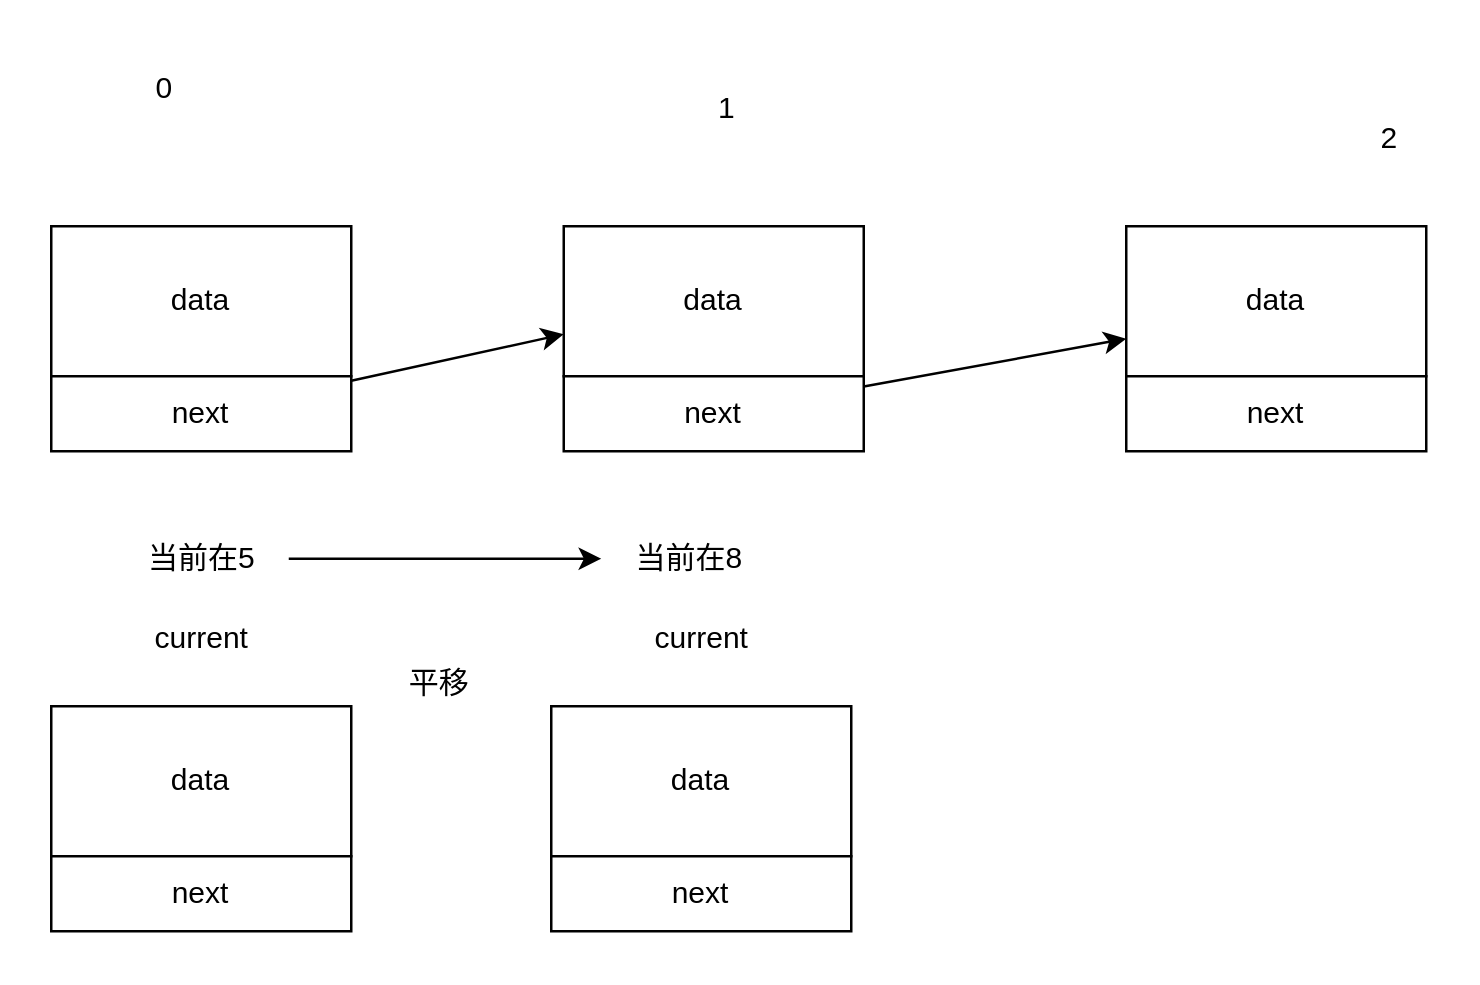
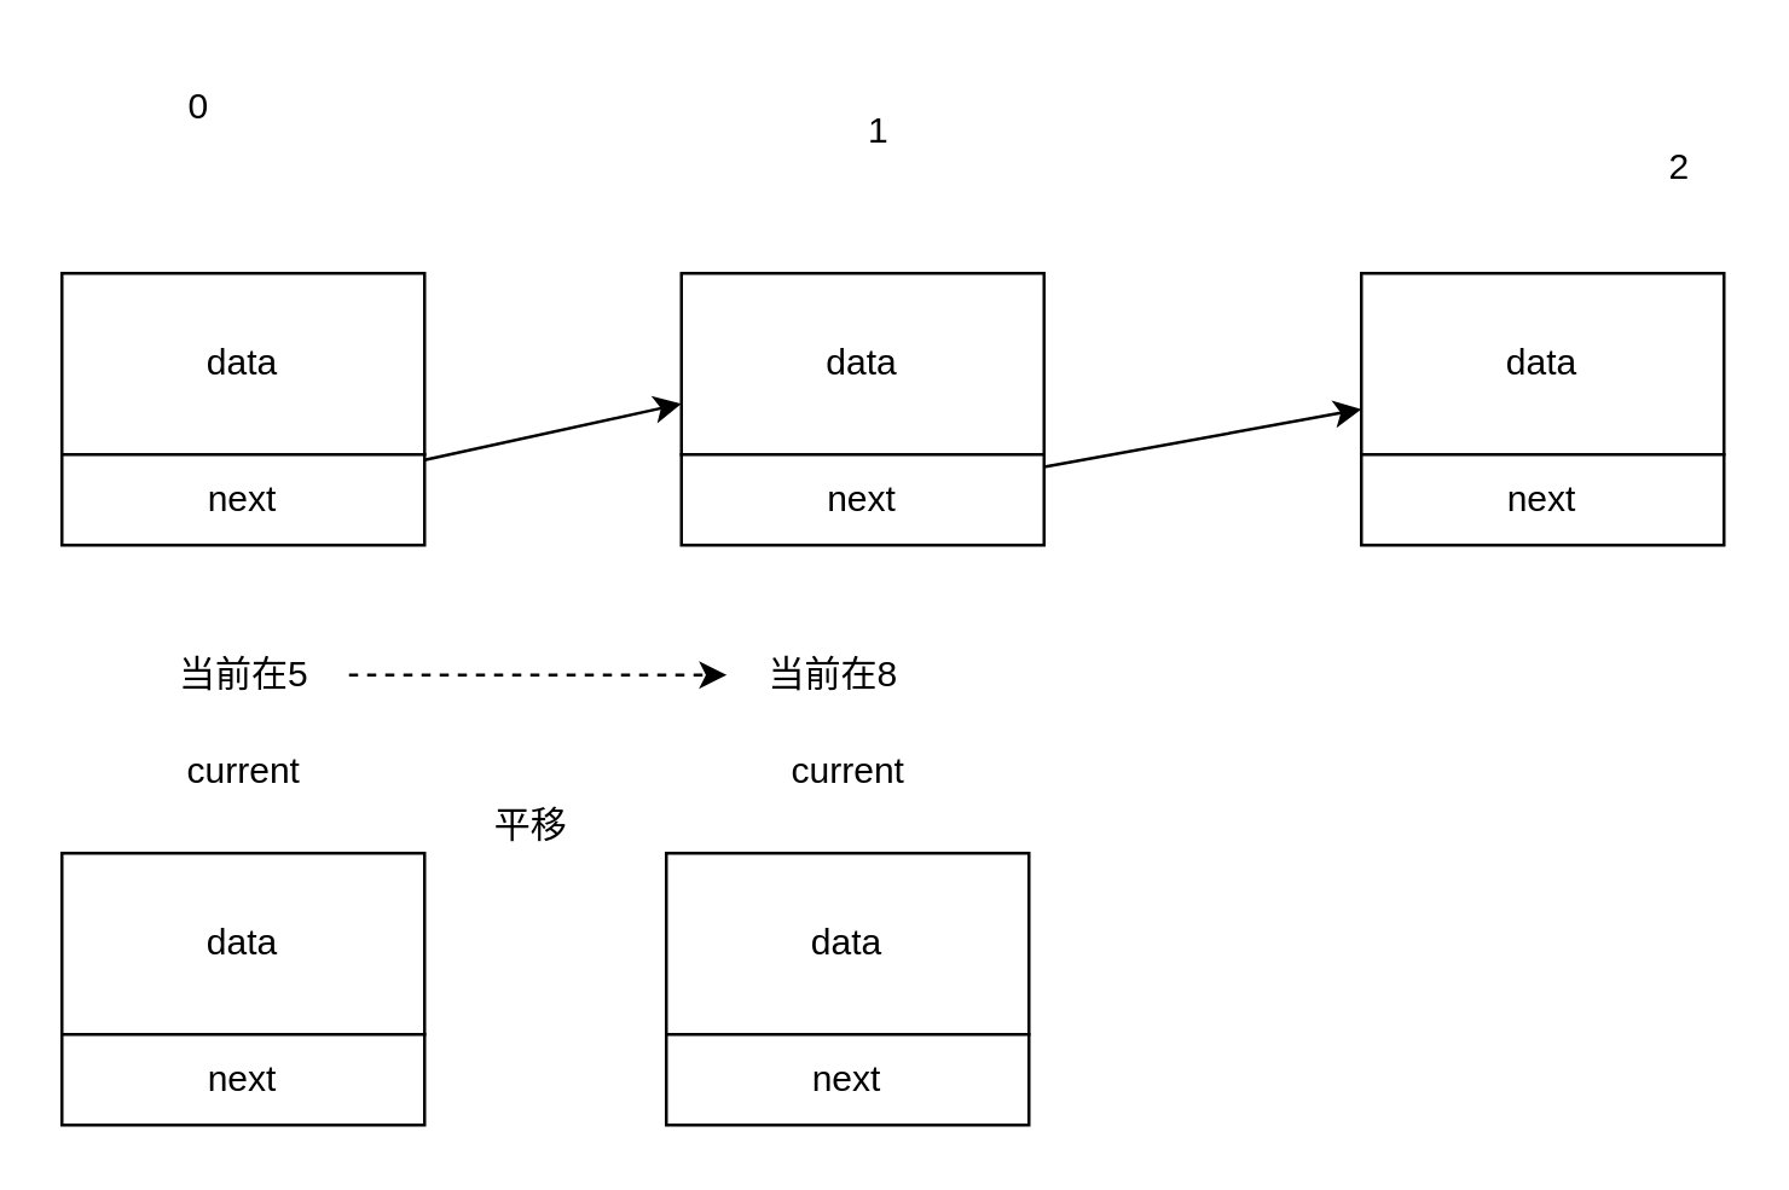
- <mxCell id="25" style="edgeStyle=none;html=1;" edge="1" parent="1" source="26" target="27"><mxGeometry relative="1" as="geometry" /></mxCell>
+ <mxCell id="25" style="edgeStyle=none;html=1;dashed=1;" edge="1" parent="1" source="26" target="27"><mxGeometry relative="1" as="geometry" /></mxCell>
